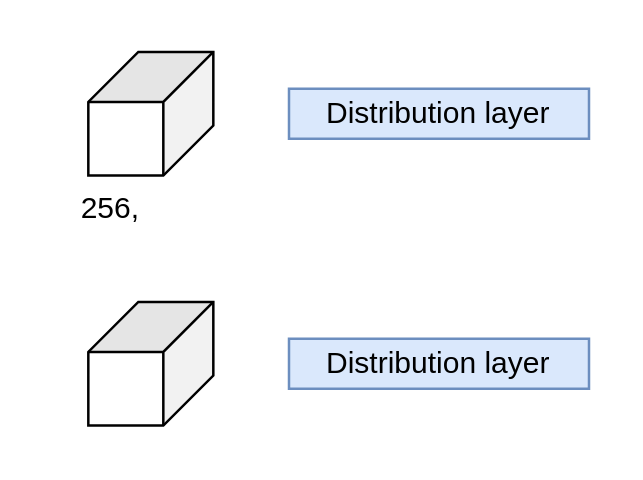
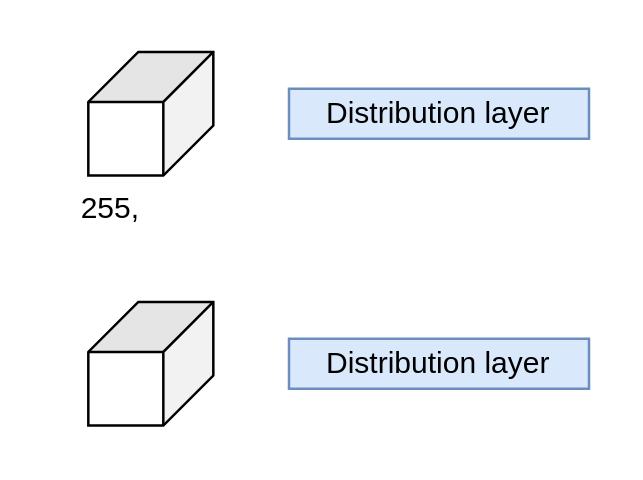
- <mxCell id="6" value="256,&amp;nbsp;" style="text;html=1;align=center;verticalAlign=middle;resizable=0;points=[];autosize=1;strokeColor=none;fillColor=none;" vertex="1" parent="1"><mxGeometry x="20" y="68" width="50" height="30" as="geometry" /></mxCell>
+ <mxCell id="6" value="255,&amp;nbsp;" style="text;html=1;align=center;verticalAlign=middle;resizable=0;points=[];autosize=1;strokeColor=none;fillColor=none;" vertex="1" parent="1"><mxGeometry x="20" y="68" width="50" height="30" as="geometry" /></mxCell>
